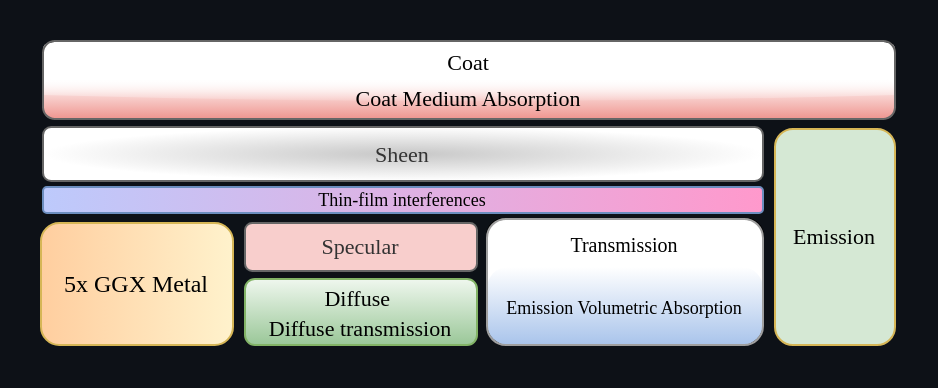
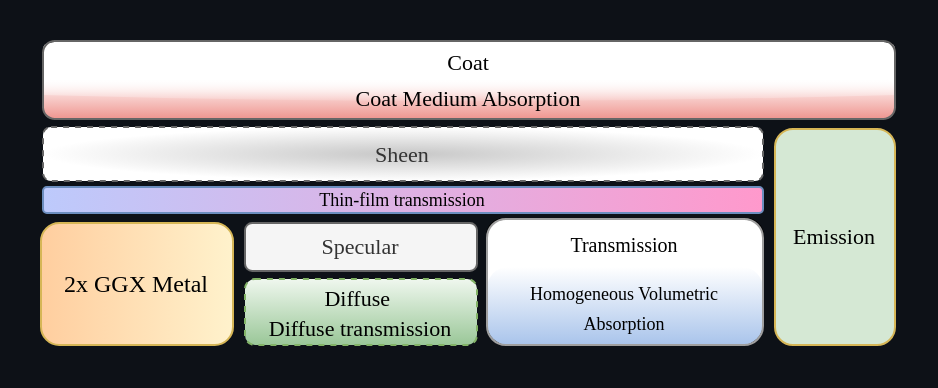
- <mxCell id="4" value="&lt;font style=&quot;font-size: 11px;&quot; data-font-src=&quot;https://fonts.googleapis.com/css?family=Kollektif&quot; face=&quot;Kollektif&quot;&gt;Sheen&lt;/font&gt;" style="rounded=1;whiteSpace=wrap;html=1;fillColor=#C7C7C7;fontColor=#333333;strokeColor=#666666;gradientColor=#FFFFFF;gradientDirection=radial;" parent="1" vertex="1"><mxGeometry x="21" y="63" width="360" height="27" as="geometry" /></mxCell>
+ <mxCell id="4" value="&lt;font style=&quot;font-size: 11px;&quot; data-font-src=&quot;https://fonts.googleapis.com/css?family=Kollektif&quot; face=&quot;Kollektif&quot;&gt;Sheen&lt;/font&gt;" style="rounded=1;whiteSpace=wrap;html=1;fillColor=#C7C7C7;fontColor=#333333;strokeColor=#666666;gradientColor=#FFFFFF;gradientDirection=radial;dashed=1;" parent="1" vertex="1"><mxGeometry x="21" y="63" width="360" height="27" as="geometry" /></mxCell>
- <mxCell id="16" value="&lt;font style=&quot;font-size: 9px;&quot;&gt;Thin-film interferences&lt;br style=&quot;font-size: 9px;&quot;&gt;&lt;/font&gt;" style="rounded=1;whiteSpace=wrap;html=1;fillColor=#BDCAFC;strokeColor=#6c8ebf;gradientDirection=east;gradientColor=#FF99CC;glass=0;verticalAlign=middle;fontSize=9;fontFamily=Kollektif;fontSource=https%3A%2F%2Ffonts.googleapis.com%2Fcss%3Ffamily%3DKollektif;" parent="1" vertex="1"><mxGeometry x="21" y="93" width="360" height="13" as="geometry" /></mxCell>
+ <mxCell id="16" value="&lt;font style=&quot;font-size: 9px;&quot;&gt;Thin-film transmission&lt;br style=&quot;font-size: 9px;&quot;&gt;&lt;/font&gt;" style="rounded=1;whiteSpace=wrap;html=1;fillColor=#BDCAFC;strokeColor=#6c8ebf;gradientDirection=east;gradientColor=#FF99CC;glass=0;verticalAlign=middle;fontSize=9;fontFamily=Kollektif;fontSource=https%3A%2F%2Ffonts.googleapis.com%2Fcss%3Ffamily%3DKollektif;" parent="1" vertex="1"><mxGeometry x="21" y="93" width="360" height="13" as="geometry" /></mxCell>
- <mxCell id="6" value="&lt;p style=&quot;line-height: 120%;&quot;&gt;&lt;font style=&quot;font-size: 11px;&quot; face=&quot;Kollektif&quot; data-font-src=&quot;https://fonts.googleapis.com/css?family=Kollektif&quot;&gt;Specular&lt;/font&gt;&lt;/p&gt;" style="rounded=1;whiteSpace=wrap;html=1;fillColor=#f8cecc;fontColor=#333333;strokeColor=#666666;" parent="1" vertex="1"><mxGeometry x="122" y="111" width="116" height="24" as="geometry" /></mxCell>
+ <mxCell id="6" value="&lt;p style=&quot;line-height: 120%;&quot;&gt;&lt;font style=&quot;font-size: 11px;&quot; face=&quot;Kollektif&quot; data-font-src=&quot;https://fonts.googleapis.com/css?family=Kollektif&quot;&gt;Specular&lt;/font&gt;&lt;/p&gt;" style="rounded=1;whiteSpace=wrap;html=1;fillColor=#f5f5f5;fontColor=#333333;strokeColor=#666666;" parent="1" vertex="1"><mxGeometry x="122" y="111" width="116" height="24" as="geometry" /></mxCell>
- <mxCell id="5" value="&lt;font face=&quot;Kollektif&quot;&gt;5x GGX Metal&lt;br&gt;&lt;/font&gt;" style="rounded=1;whiteSpace=wrap;html=1;fillColor=#fff2cc;strokeColor=#d6b656;gradientColor=#FFCE9F;gradientDirection=west;" parent="1" vertex="1"><mxGeometry x="20" y="111" width="96" height="61" as="geometry" /></mxCell>
+ <mxCell id="5" value="&lt;font face=&quot;Kollektif&quot;&gt;2x GGX Metal&lt;br&gt;&lt;/font&gt;" style="rounded=1;whiteSpace=wrap;html=1;fillColor=#fff2cc;strokeColor=#d6b656;gradientColor=#FFCE9F;gradientDirection=west;" parent="1" vertex="1"><mxGeometry x="20" y="111" width="96" height="61" as="geometry" /></mxCell>
- <mxCell id="9" value="&lt;font style=&quot;font-size: 9px;&quot; data-font-src=&quot;https://fonts.googleapis.com/css?family=Kollektif&quot; face=&quot;Kollektif&quot;&gt;Emission &lt;/font&gt;&lt;font style=&quot;font-size: 9px;&quot; data-font-src=&quot;https://fonts.googleapis.com/css?family=Kollektif&quot; face=&quot;Kollektif&quot;&gt;Volumetric Absorption&lt;/font&gt;" style="rounded=1;whiteSpace=wrap;html=1;fillColor=#A9C4EB;strokeColor=none;gradientColor=#FFFFFF;gradientDirection=north;arcSize=27;" parent="1" vertex="1"><mxGeometry x="243" y="133" width="138" height="39" as="geometry" /></mxCell>
+ <mxCell id="9" value="&lt;font style=&quot;font-size: 9px;&quot; data-font-src=&quot;https://fonts.googleapis.com/css?family=Kollektif&quot; face=&quot;Kollektif&quot;&gt;Homogeneous &lt;/font&gt;&lt;font style=&quot;font-size: 9px;&quot; data-font-src=&quot;https://fonts.googleapis.com/css?family=Kollektif&quot; face=&quot;Kollektif&quot;&gt;Volumetric Absorption&lt;/font&gt;" style="rounded=1;whiteSpace=wrap;html=1;fillColor=#A9C4EB;strokeColor=none;gradientColor=#FFFFFF;gradientDirection=north;arcSize=27;" parent="1" vertex="1"><mxGeometry x="243" y="133" width="138" height="39" as="geometry" /></mxCell>
- <mxCell id="7" value="&lt;div&gt;&lt;font style=&quot;font-size: 11px;&quot; data-font-src=&quot;https://fonts.googleapis.com/css?family=Kollektif&quot; face=&quot;Kollektif&quot;&gt;Diffuse&amp;nbsp;&lt;/font&gt;&lt;/div&gt;&lt;div&gt;&lt;font style=&quot;font-size: 11px;&quot; data-font-src=&quot;https://fonts.googleapis.com/css?family=Kollektif&quot; face=&quot;Kollektif&quot;&gt;Diffuse transmission&lt;br&gt;&lt;/font&gt;&lt;/div&gt;" style="rounded=1;whiteSpace=wrap;html=1;fillColor=#eff7ee;strokeColor=#82b366;gradientColor=#9ac798;" parent="1" vertex="1"><mxGeometry x="122" y="139" width="116" height="33" as="geometry" /></mxCell>
+ <mxCell id="7" value="&lt;div&gt;&lt;font style=&quot;font-size: 11px;&quot; data-font-src=&quot;https://fonts.googleapis.com/css?family=Kollektif&quot; face=&quot;Kollektif&quot;&gt;Diffuse&amp;nbsp;&lt;/font&gt;&lt;/div&gt;&lt;div&gt;&lt;font style=&quot;font-size: 11px;&quot; data-font-src=&quot;https://fonts.googleapis.com/css?family=Kollektif&quot; face=&quot;Kollektif&quot;&gt;Diffuse transmission&lt;br&gt;&lt;/font&gt;&lt;/div&gt;" style="rounded=1;whiteSpace=wrap;html=1;fillColor=#eff7ee;strokeColor=#82b366;gradientColor=#9ac798;dashed=1;" parent="1" vertex="1"><mxGeometry x="122" y="139" width="116" height="33" as="geometry" /></mxCell>
